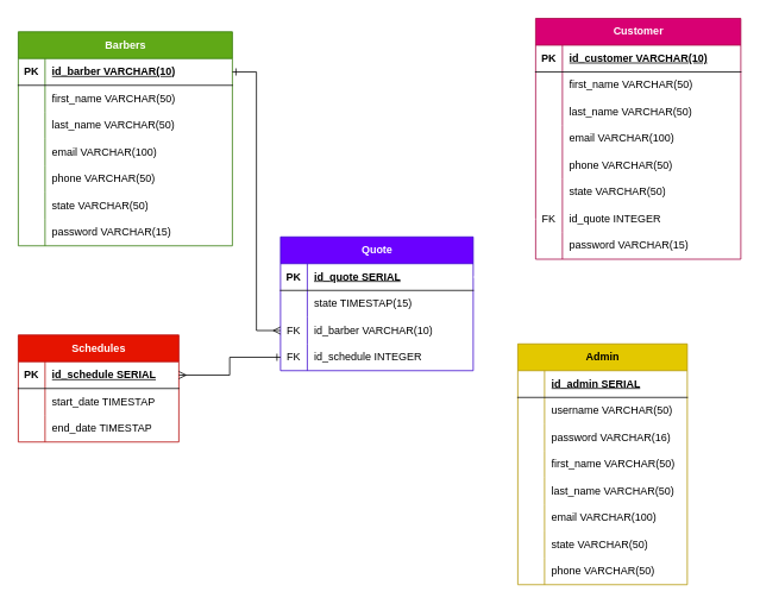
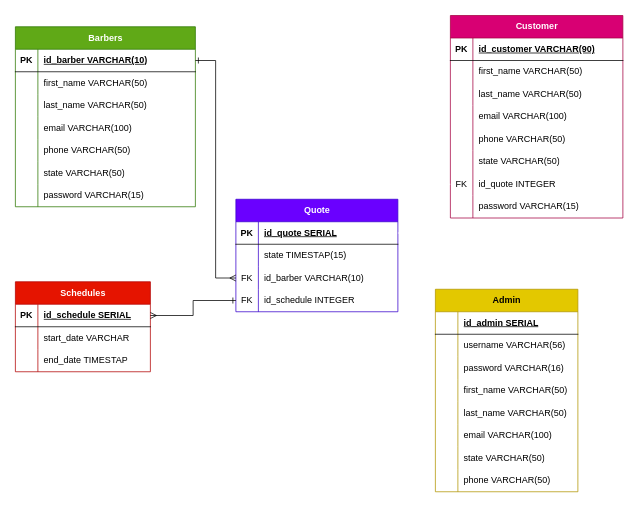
- <mxCell id="41" value="id_customer VARCHAR(10)" style="shape=partialRectangle;connectable=0;fillColor=none;top=0;left=0;bottom=0;right=0;align=left;spacingLeft=6;fontStyle=5;overflow=hidden;whiteSpace=wrap;html=1;" parent="39" vertex="1"><mxGeometry x="30" width="200" height="30" as="geometry"><mxRectangle width="200" height="30" as="alternateBounds" /></mxGeometry></mxCell>
+ <mxCell id="41" value="id_customer VARCHAR(90)" style="shape=partialRectangle;connectable=0;fillColor=none;top=0;left=0;bottom=0;right=0;align=left;spacingLeft=6;fontStyle=5;overflow=hidden;whiteSpace=wrap;html=1;" parent="39" vertex="1"><mxGeometry x="30" width="200" height="30" as="geometry"><mxRectangle width="200" height="30" as="alternateBounds" /></mxGeometry></mxCell>
- <mxCell id="70" value="start_date TIMESTAP" style="shape=partialRectangle;connectable=0;fillColor=none;top=0;left=0;bottom=0;right=0;align=left;spacingLeft=6;overflow=hidden;whiteSpace=wrap;html=1;" parent="68" vertex="1"><mxGeometry x="30" width="150" height="30" as="geometry"><mxRectangle width="150" height="30" as="alternateBounds" /></mxGeometry></mxCell>
+ <mxCell id="70" value="start_date VARCHAR" style="shape=partialRectangle;connectable=0;fillColor=none;top=0;left=0;bottom=0;right=0;align=left;spacingLeft=6;overflow=hidden;whiteSpace=wrap;html=1;" parent="68" vertex="1"><mxGeometry x="30" width="150" height="30" as="geometry"><mxRectangle width="150" height="30" as="alternateBounds" /></mxGeometry></mxCell>
- <mxCell id="81" value="username VARCHAR(50)" style="shape=partialRectangle;connectable=0;fillColor=none;top=0;left=0;bottom=0;right=0;align=left;spacingLeft=6;overflow=hidden;whiteSpace=wrap;html=1;" vertex="1" parent="79"><mxGeometry x="30" width="160" height="30" as="geometry"><mxRectangle width="160" height="30" as="alternateBounds" /></mxGeometry></mxCell>
+ <mxCell id="81" value="username VARCHAR(56)" style="shape=partialRectangle;connectable=0;fillColor=none;top=0;left=0;bottom=0;right=0;align=left;spacingLeft=6;overflow=hidden;whiteSpace=wrap;html=1;" vertex="1" parent="79"><mxGeometry x="30" width="160" height="30" as="geometry"><mxRectangle width="160" height="30" as="alternateBounds" /></mxGeometry></mxCell>
